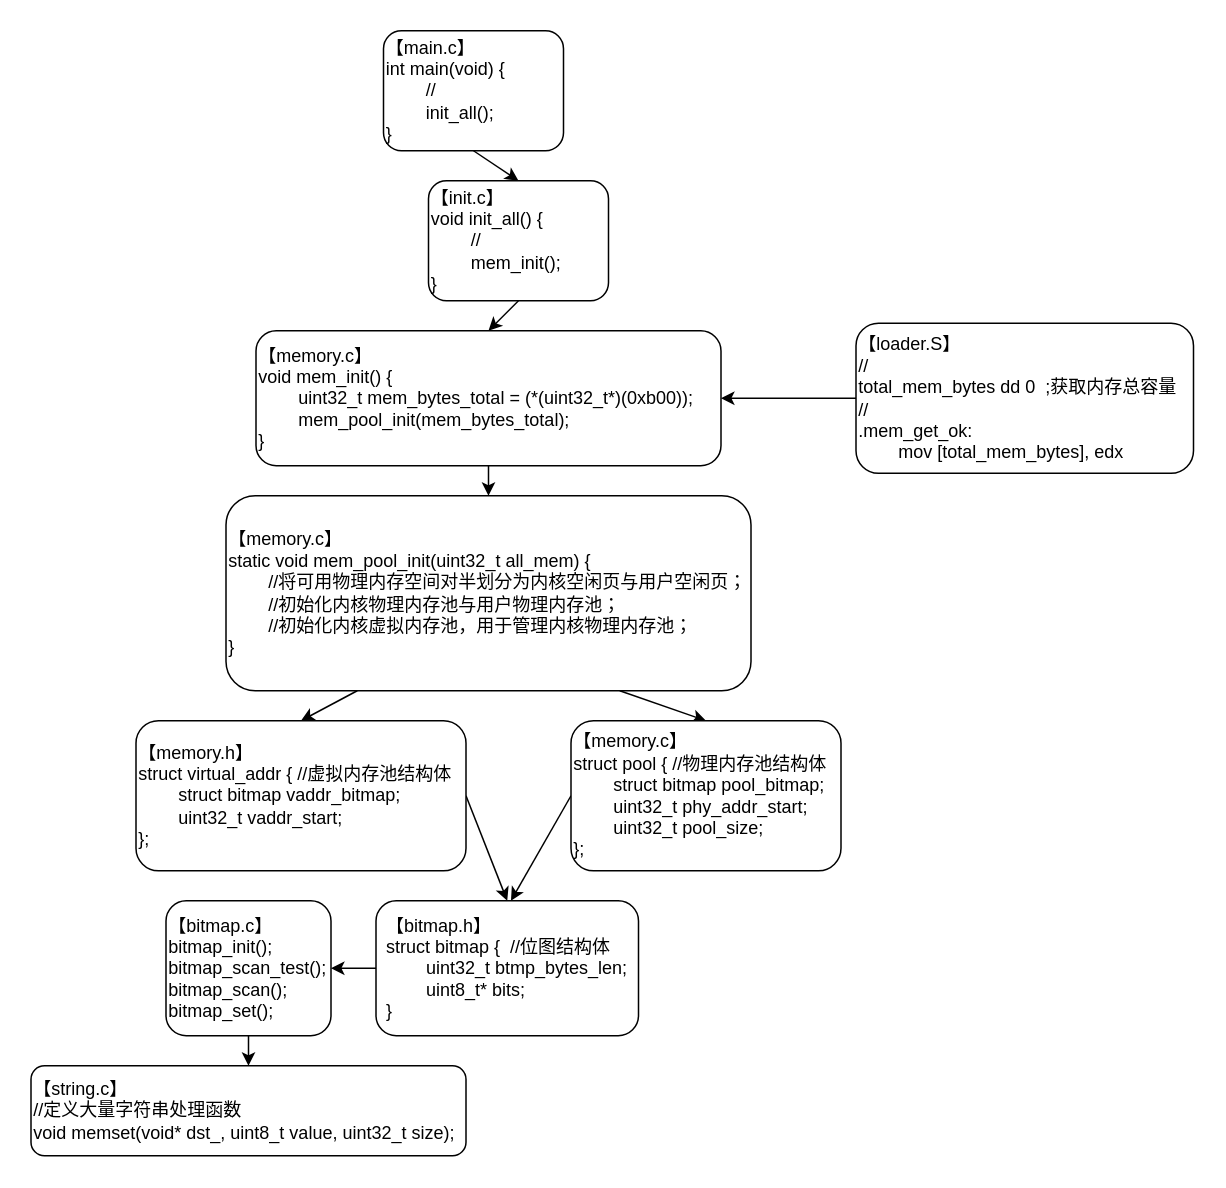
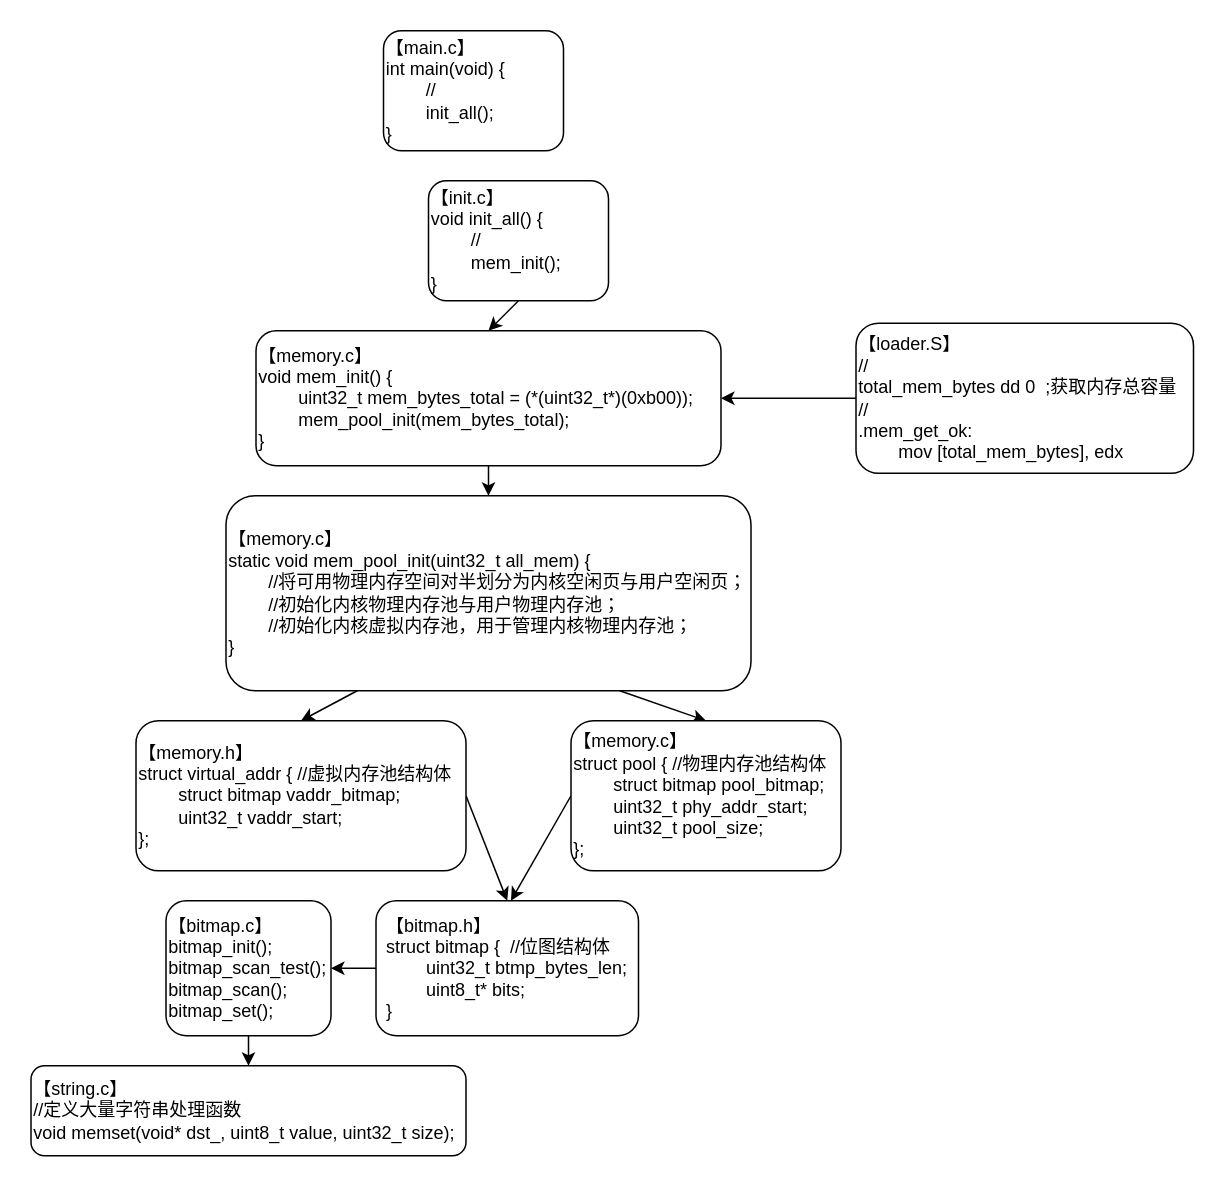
- <mxCell id="2" style="edgeStyle=none;html=1;exitX=0.5;exitY=1;exitDx=0;exitDy=0;entryX=0.5;entryY=0;entryDx=0;entryDy=0;rounded=1;" parent="1" source="3" target="5" edge="1"><mxGeometry relative="1" as="geometry" /></mxCell>
